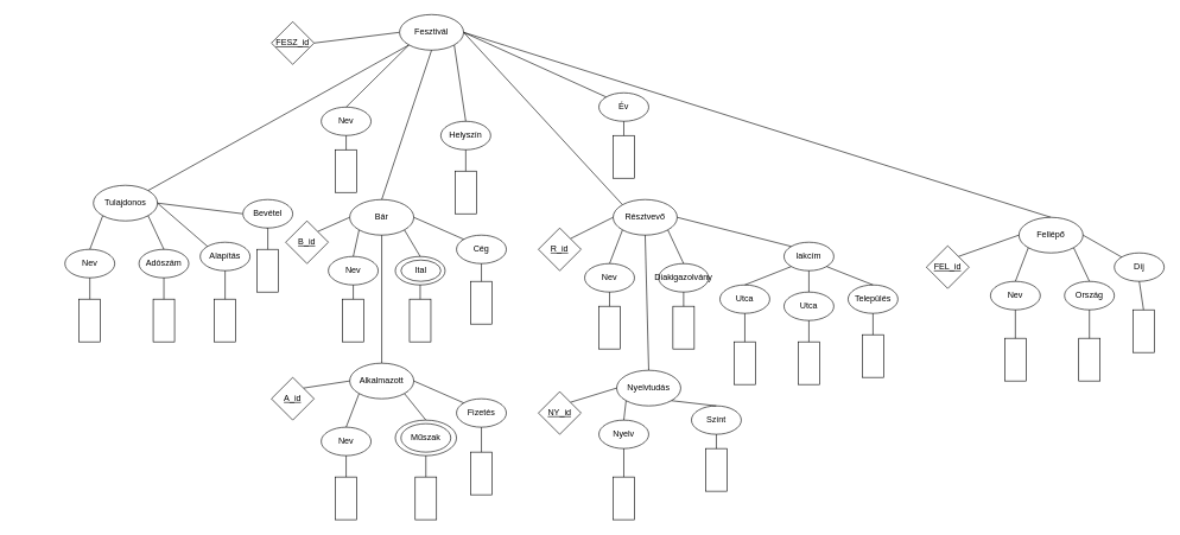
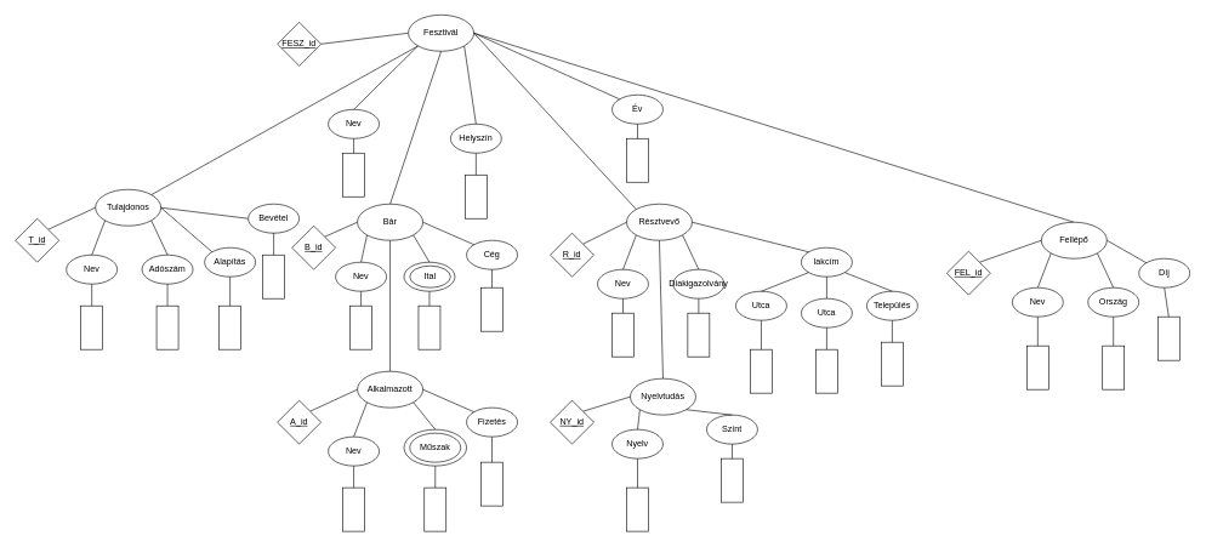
+ <mxCell id="20" value="" style="endArrow=none;html=1;rounded=0;exitX=0;exitY=0.5;exitDx=0;exitDy=0;entryX=1;entryY=0;entryDx=0;entryDy=0;" edge="1" parent="1" source="19" target="73"><mxGeometry width="50" height="50" relative="1" as="geometry"><mxPoint x="170" y="250" as="sourcePoint" /><mxPoint x="59.387" y="315.654" as="targetPoint" /></mxGeometry></mxCell>
+ <mxCell id="73" value="&lt;u&gt;T_id&lt;/u&gt;" style="rhombus;whiteSpace=wrap;html=1;" vertex="1" parent="1"><mxGeometry x="20" y="300" width="60" height="60" as="geometry" /></mxCell>
- <mxCell id="76" value="&lt;u&gt;A_id&lt;/u&gt;" style="rhombus;whiteSpace=wrap;html=1;" vertex="1" parent="1"><mxGeometry x="380" y="530" width="60" height="60" as="geometry" /></mxCell>
+ <mxCell id="76" value="&lt;u&gt;A_id&lt;/u&gt;" style="rhombus;whiteSpace=wrap;html=1;" vertex="1" parent="1"><mxGeometry x="380" y="550" width="60" height="60" as="geometry" /></mxCell>
